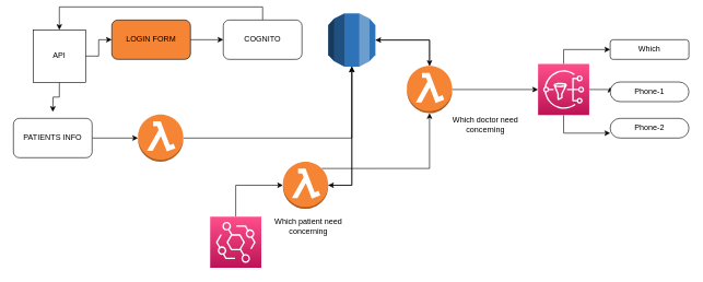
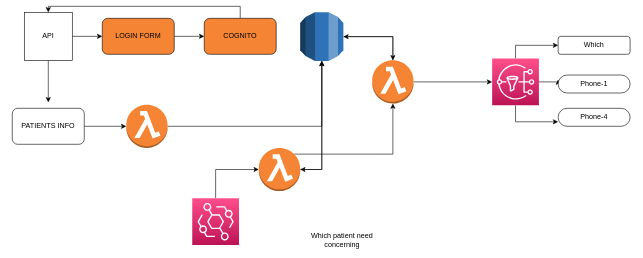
- <mxCell id="8" value="COGNITO" style="rounded=1;whiteSpace=wrap;html=1;" vertex="1" parent="1"><mxGeometry x="340" y="30" width="120" height="60" as="geometry" /></mxCell>
+ <mxCell id="8" value="COGNITO" style="rounded=1;whiteSpace=wrap;html=1;fillColor=#f58534;" vertex="1" parent="1"><mxGeometry x="340" y="30" width="120" height="60" as="geometry" /></mxCell>
- <mxCell id="4" value="API" style="whiteSpace=wrap;html=1;aspect=fixed;" vertex="1" parent="1"><mxGeometry x="50" y="45" width="80" height="80" as="geometry" /></mxCell>
+ <mxCell id="4" value="API" style="whiteSpace=wrap;html=1;aspect=fixed;" vertex="1" parent="1"><mxGeometry x="40" y="20" width="80" height="80" as="geometry" /></mxCell>
- <mxCell id="30" value="Which doctor need concerning" style="text;html=1;strokeColor=none;fillColor=none;align=center;verticalAlign=middle;whiteSpace=wrap;rounded=0;" vertex="1" parent="1"><mxGeometry x="670" y="174" width="140" height="30" as="geometry" /></mxCell>
- <mxCell id="32" value="Phone-2" style="rounded=1;whiteSpace=wrap;html=1;arcSize=50;" vertex="1" parent="1"><mxGeometry x="930" y="180" width="120" height="30" as="geometry" /></mxCell>
+ <mxCell id="32" value="Phone-4" style="rounded=1;whiteSpace=wrap;html=1;arcSize=50;" vertex="1" parent="1"><mxGeometry x="930" y="180" width="120" height="30" as="geometry" /></mxCell>
- <mxCell id="29" value="Which patient need concerning" style="text;html=1;strokeColor=none;fillColor=none;align=center;verticalAlign=middle;whiteSpace=wrap;rounded=0;" vertex="1" parent="1"><mxGeometry x="400" y="330" width="140" height="30" as="geometry" /></mxCell>
+ <mxCell id="29" value="Which patient need concerning" style="text;html=1;strokeColor=none;fillColor=none;align=center;verticalAlign=middle;whiteSpace=wrap;rounded=0;" vertex="1" parent="1"><mxGeometry x="500" y="385" width="140" height="30" as="geometry" /></mxCell>
